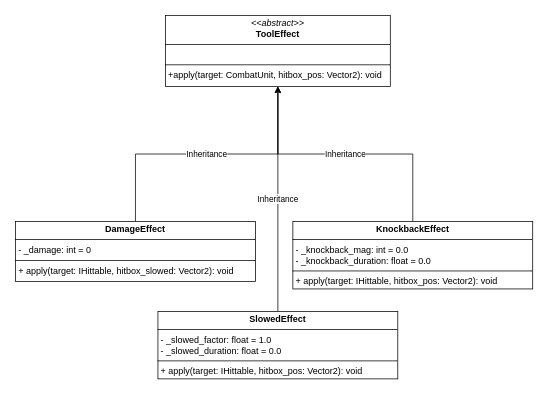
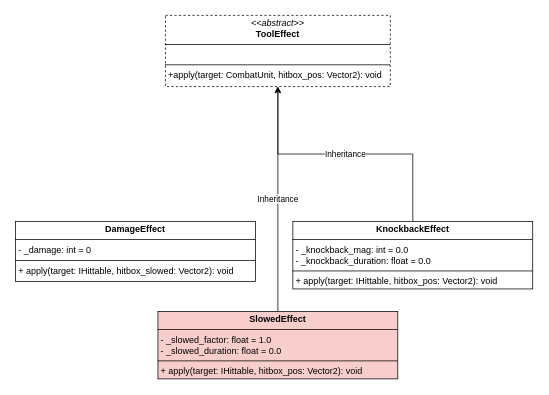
- <mxCell id="2" value="&lt;p style=&quot;margin:0px;margin-top:4px;text-align:center;&quot;&gt;&lt;i&gt;&amp;lt;&amp;lt;abstract&amp;gt;&amp;gt;&lt;/i&gt;&lt;br&gt;&lt;b&gt;ToolEffect&lt;/b&gt;&lt;/p&gt;&lt;hr size=&quot;1&quot; style=&quot;border-style:solid;&quot;&gt;&lt;p style=&quot;margin: 0px 0px 0px 4px;&quot;&gt;&lt;br&gt;&lt;/p&gt;&lt;hr size=&quot;1&quot; style=&quot;border-style:solid;&quot;&gt;&lt;p style=&quot;margin: 0px 0px 0px 4px;&quot;&gt;+apply(target: CombatUnit, hitbox_pos: Vector2): void&lt;/p&gt;&lt;p style=&quot;margin: 0px 0px 0px 4px;&quot;&gt;&lt;br&gt;&lt;/p&gt;" style="verticalAlign=top;align=left;overflow=fill;html=1;whiteSpace=wrap;" vertex="1" parent="1"><mxGeometry x="220" y="20" width="300" height="95" as="geometry" /></mxCell>
+ <mxCell id="2" value="&lt;p style=&quot;margin:0px;margin-top:4px;text-align:center;&quot;&gt;&lt;i&gt;&amp;lt;&amp;lt;abstract&amp;gt;&amp;gt;&lt;/i&gt;&lt;br&gt;&lt;b&gt;ToolEffect&lt;/b&gt;&lt;/p&gt;&lt;hr size=&quot;1&quot; style=&quot;border-style:solid;&quot;&gt;&lt;p style=&quot;margin: 0px 0px 0px 4px;&quot;&gt;&lt;br&gt;&lt;/p&gt;&lt;hr size=&quot;1&quot; style=&quot;border-style:solid;&quot;&gt;&lt;p style=&quot;margin: 0px 0px 0px 4px;&quot;&gt;+apply(target: CombatUnit, hitbox_pos: Vector2): void&lt;/p&gt;&lt;p style=&quot;margin: 0px 0px 0px 4px;&quot;&gt;&lt;br&gt;&lt;/p&gt;" style="verticalAlign=top;align=left;overflow=fill;html=1;whiteSpace=wrap;dashed=1;" vertex="1" parent="1"><mxGeometry x="220" y="20" width="300" height="95" as="geometry" /></mxCell>
- <mxCell id="3" value="Inheritance" style="edgeStyle=orthogonalEdgeStyle;rounded=0;orthogonalLoop=1;jettySize=auto;html=1;entryX=0.5;entryY=1;entryDx=0;entryDy=0;" edge="1" parent="1" source="4" target="2"><mxGeometry relative="1" as="geometry" /></mxCell>
- <mxCell id="6" value="&lt;p style=&quot;margin:0px;margin-top:4px;text-align:center;&quot;&gt;&lt;b&gt;SlowedEffect&lt;/b&gt;&lt;/p&gt;&lt;hr size=&quot;1&quot; style=&quot;border-style:solid;&quot;&gt;&lt;p style=&quot;margin: 0px 0px 0px 4px;&quot;&gt;- _slowed_factor: float = 1.0&lt;/p&gt;&lt;p style=&quot;margin: 0px 0px 0px 4px;&quot;&gt;- _slowed_duration: float = 0.0&lt;/p&gt;&lt;hr size=&quot;1&quot; style=&quot;border-style:solid;&quot;&gt;&lt;p style=&quot;margin: 0px 0px 0px 4px;&quot;&gt;+ apply(target: IHittable, hitbox_pos: Vector2): void&lt;/p&gt;&lt;p style=&quot;margin: 0px 0px 0px 4px;&quot;&gt;&lt;br&gt;&lt;/p&gt;&lt;p style=&quot;margin: 0px 0px 0px 4px;&quot;&gt;&lt;br&gt;&lt;/p&gt;" style="verticalAlign=top;align=left;overflow=fill;html=1;whiteSpace=wrap;" vertex="1" parent="1"><mxGeometry x="210" y="415" width="320" height="90" as="geometry" /></mxCell>
+ <mxCell id="6" value="&lt;p style=&quot;margin:0px;margin-top:4px;text-align:center;&quot;&gt;&lt;b&gt;SlowedEffect&lt;/b&gt;&lt;/p&gt;&lt;hr size=&quot;1&quot; style=&quot;border-style:solid;&quot;&gt;&lt;p style=&quot;margin: 0px 0px 0px 4px;&quot;&gt;- _slowed_factor: float = 1.0&lt;/p&gt;&lt;p style=&quot;margin: 0px 0px 0px 4px;&quot;&gt;- _slowed_duration: float = 0.0&lt;/p&gt;&lt;hr size=&quot;1&quot; style=&quot;border-style:solid;&quot;&gt;&lt;p style=&quot;margin: 0px 0px 0px 4px;&quot;&gt;+ apply(target: IHittable, hitbox_pos: Vector2): void&lt;/p&gt;&lt;p style=&quot;margin: 0px 0px 0px 4px;&quot;&gt;&lt;br&gt;&lt;/p&gt;&lt;p style=&quot;margin: 0px 0px 0px 4px;&quot;&gt;&lt;br&gt;&lt;/p&gt;" style="verticalAlign=top;align=left;overflow=fill;html=1;whiteSpace=wrap;fillColor=#f8cecc;" vertex="1" parent="1"><mxGeometry x="210" y="415" width="320" height="90" as="geometry" /></mxCell>
